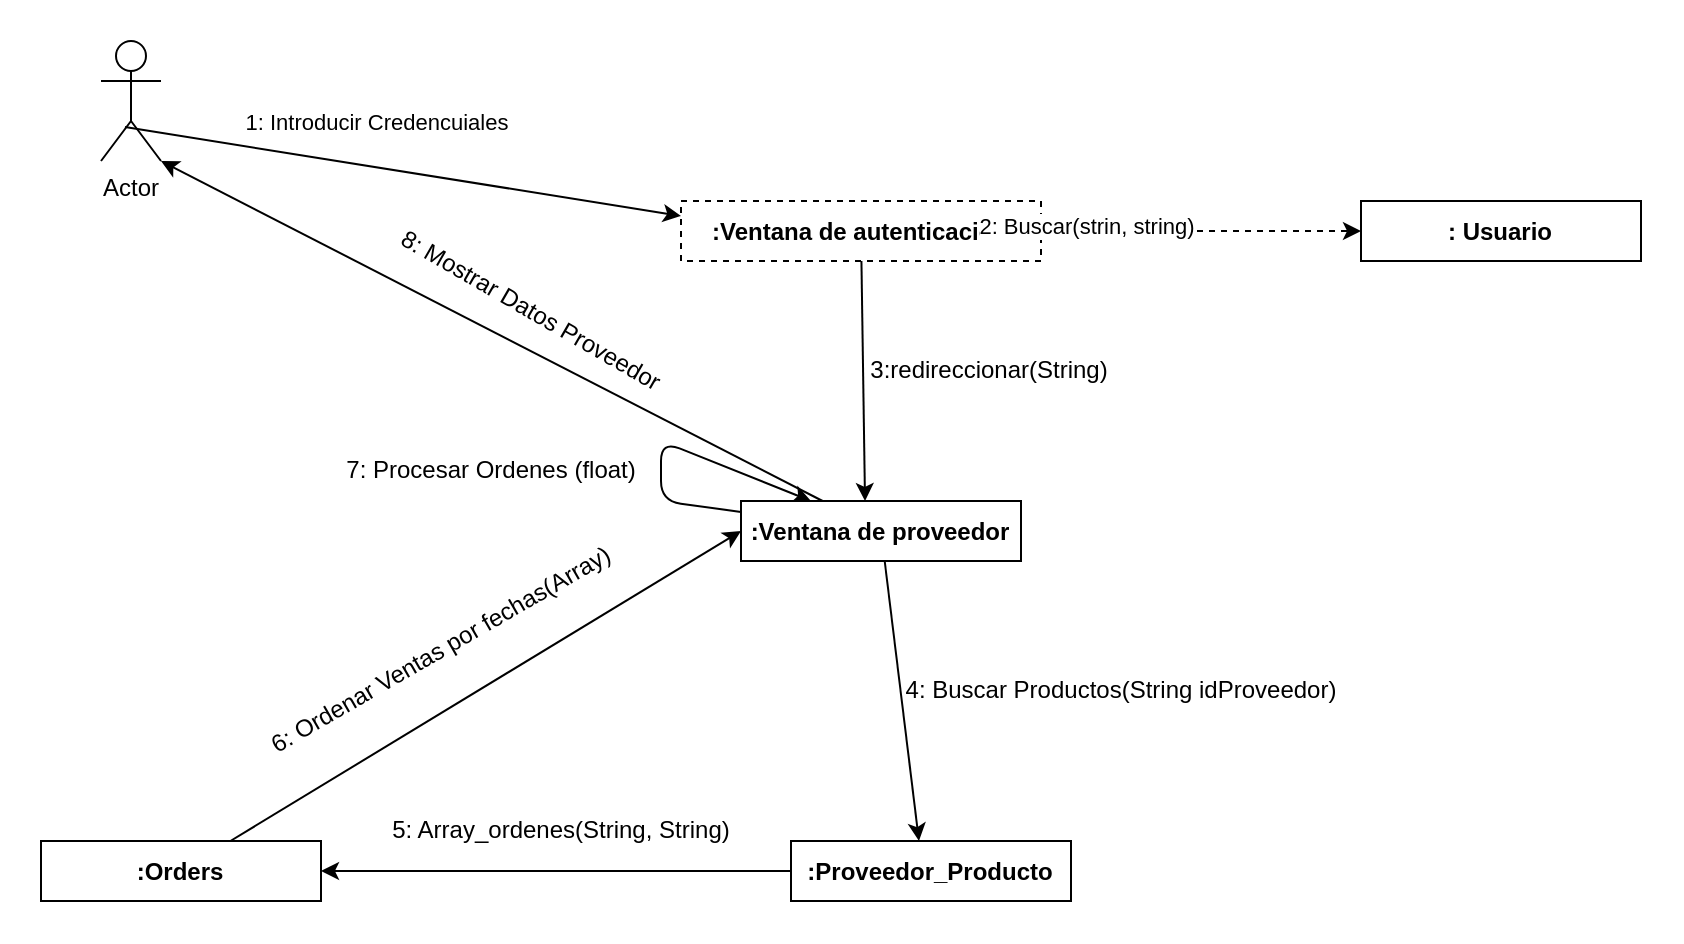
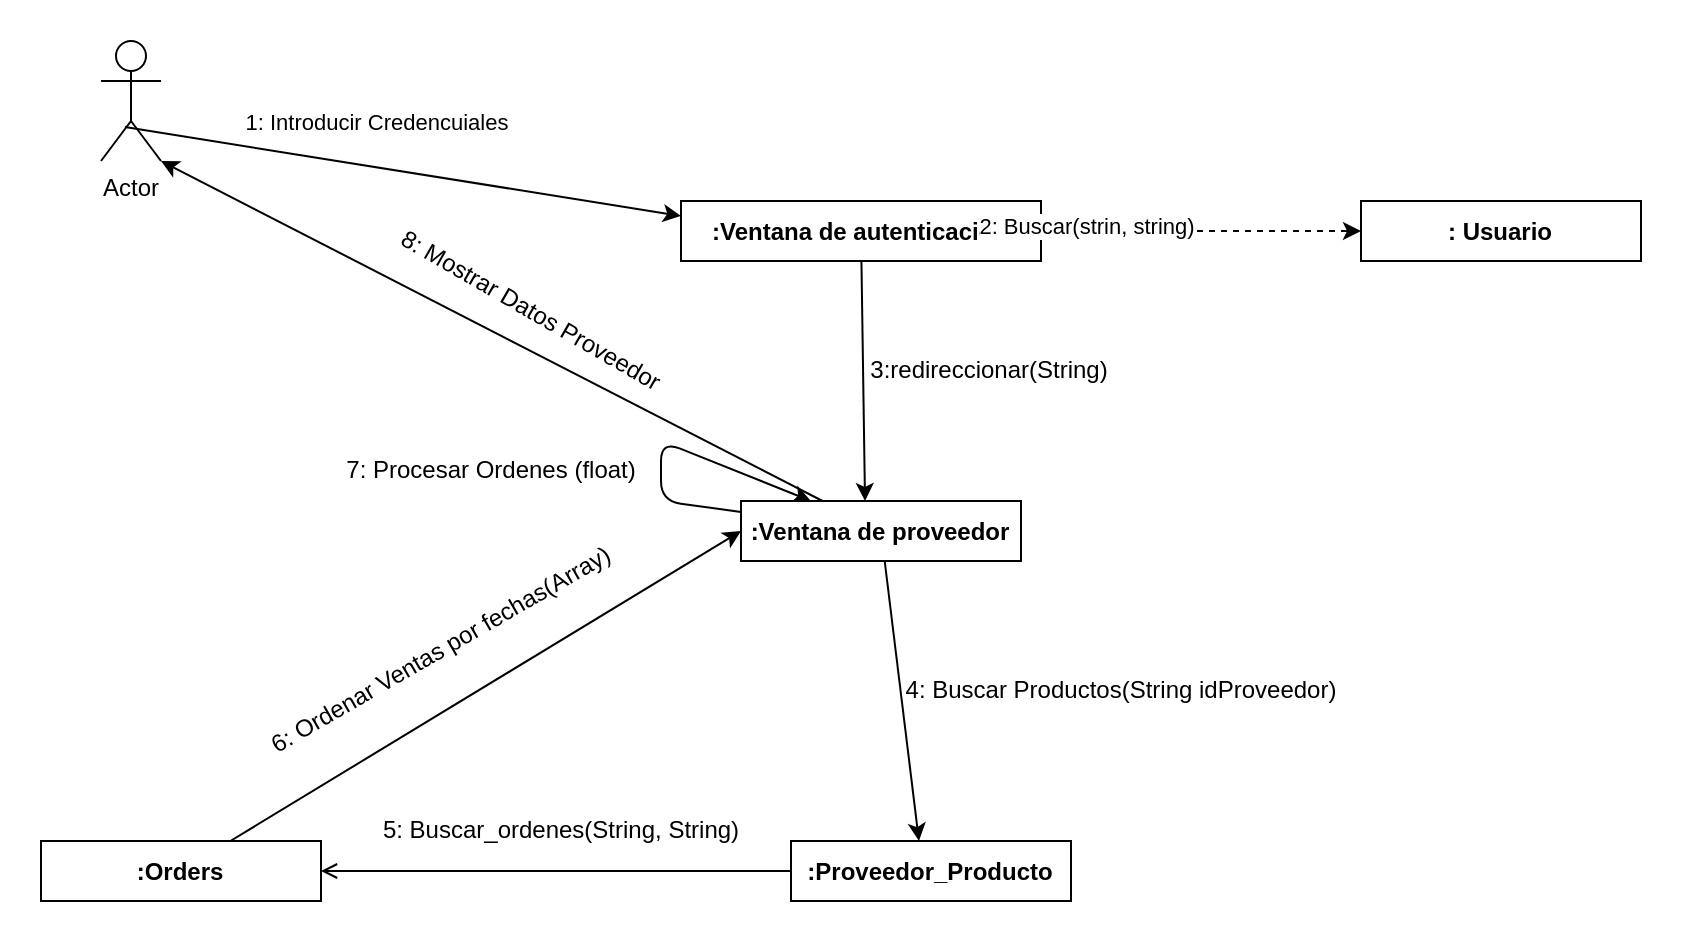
- <mxCell id="9" value=":Ventana de autenticacion" style="fontStyle=1;dashed=1;" vertex="1" parent="1"><mxGeometry x="340" y="100" width="180" height="30" as="geometry" /></mxCell>
+ <mxCell id="9" value=":Ventana de autenticacion" style="fontStyle=1;" vertex="1" parent="1"><mxGeometry x="340" y="100" width="180" height="30" as="geometry" /></mxCell>
- <mxCell id="20" value="5: Array_ordenes(String, String)" style="text;html=1;align=center;verticalAlign=middle;resizable=0;points=[];autosize=1;strokeColor=none;fillColor=none;" vertex="1" parent="1"><mxGeometry x="180" y="400" width="200" height="30" as="geometry" /></mxCell>
+ <mxCell id="20" value="5: Buscar_ordenes(String, String)" style="text;html=1;align=center;verticalAlign=middle;resizable=0;points=[];autosize=1;strokeColor=none;fillColor=none;" vertex="1" parent="1"><mxGeometry x="180" y="400" width="200" height="30" as="geometry" /></mxCell>
- <mxCell id="15" style="edgeStyle=none;html=1;entryX=1;entryY=0.5;entryDx=0;entryDy=0;" edge="1" parent="1" source="16" target="19"><mxGeometry relative="1" as="geometry" /></mxCell>
+ <mxCell id="15" style="edgeStyle=none;html=1;entryX=1;entryY=0.5;entryDx=0;entryDy=0;endArrow=open;" edge="1" parent="1" source="16" target="19"><mxGeometry relative="1" as="geometry" /></mxCell>
